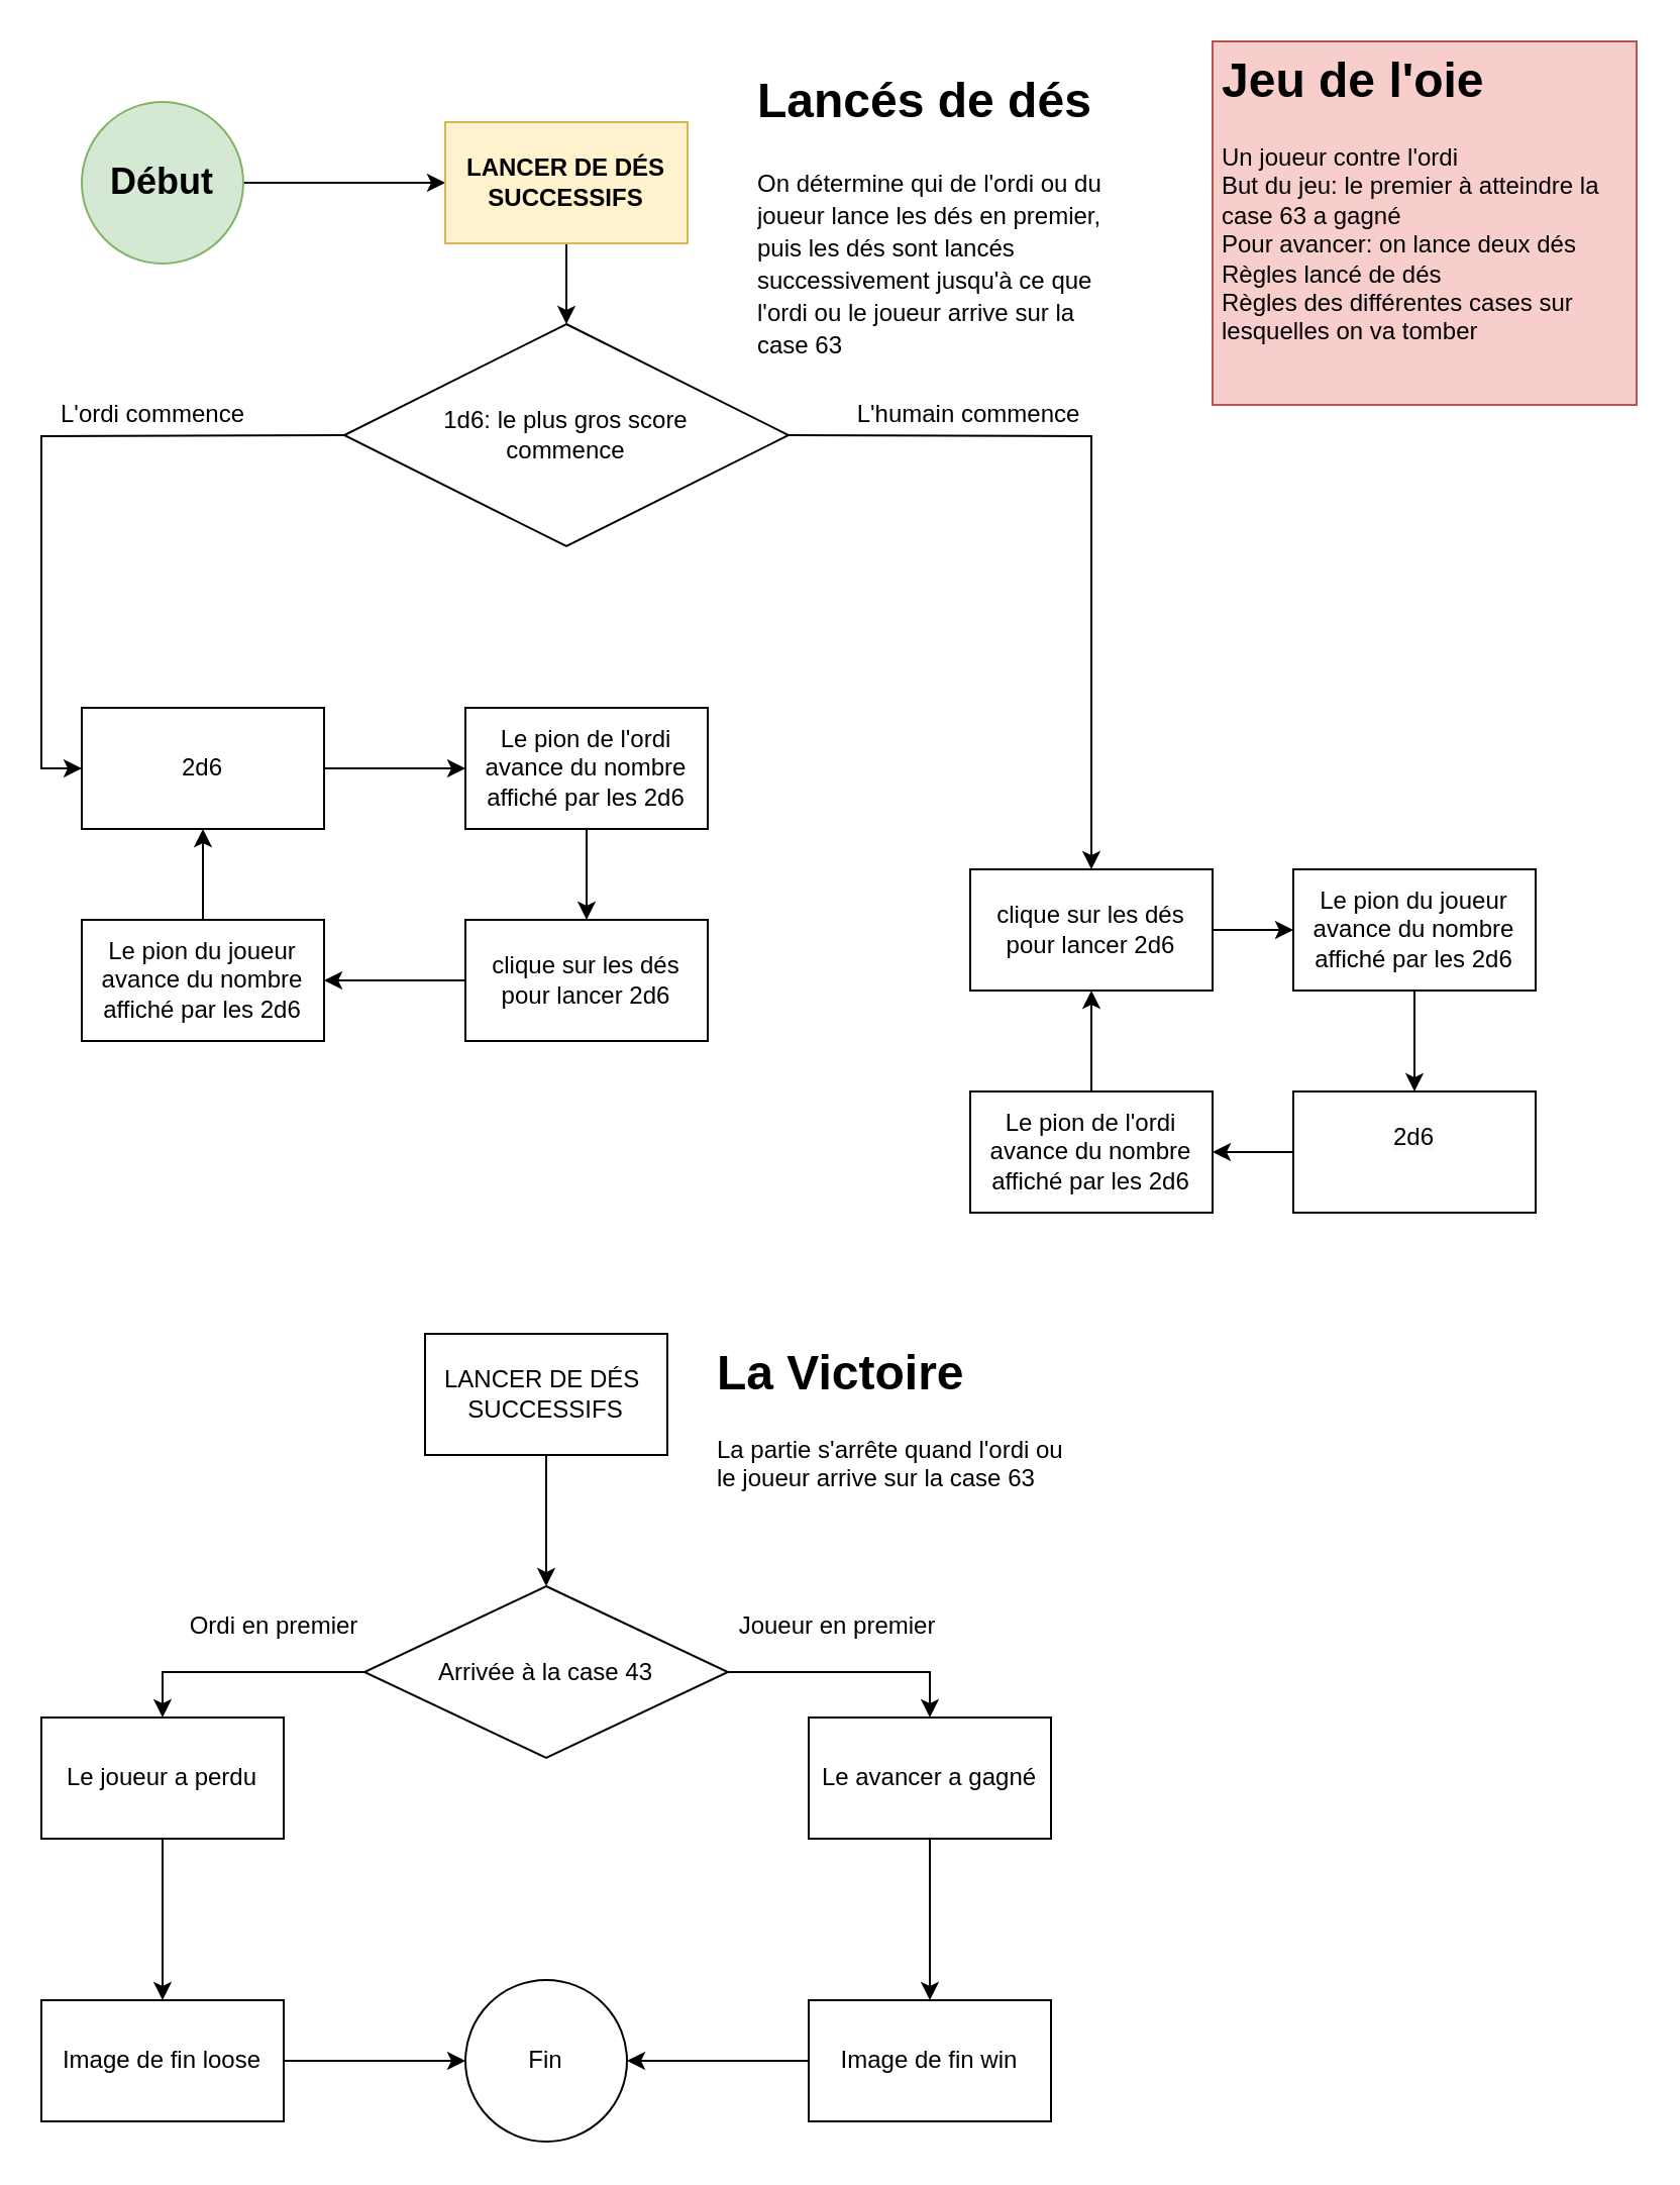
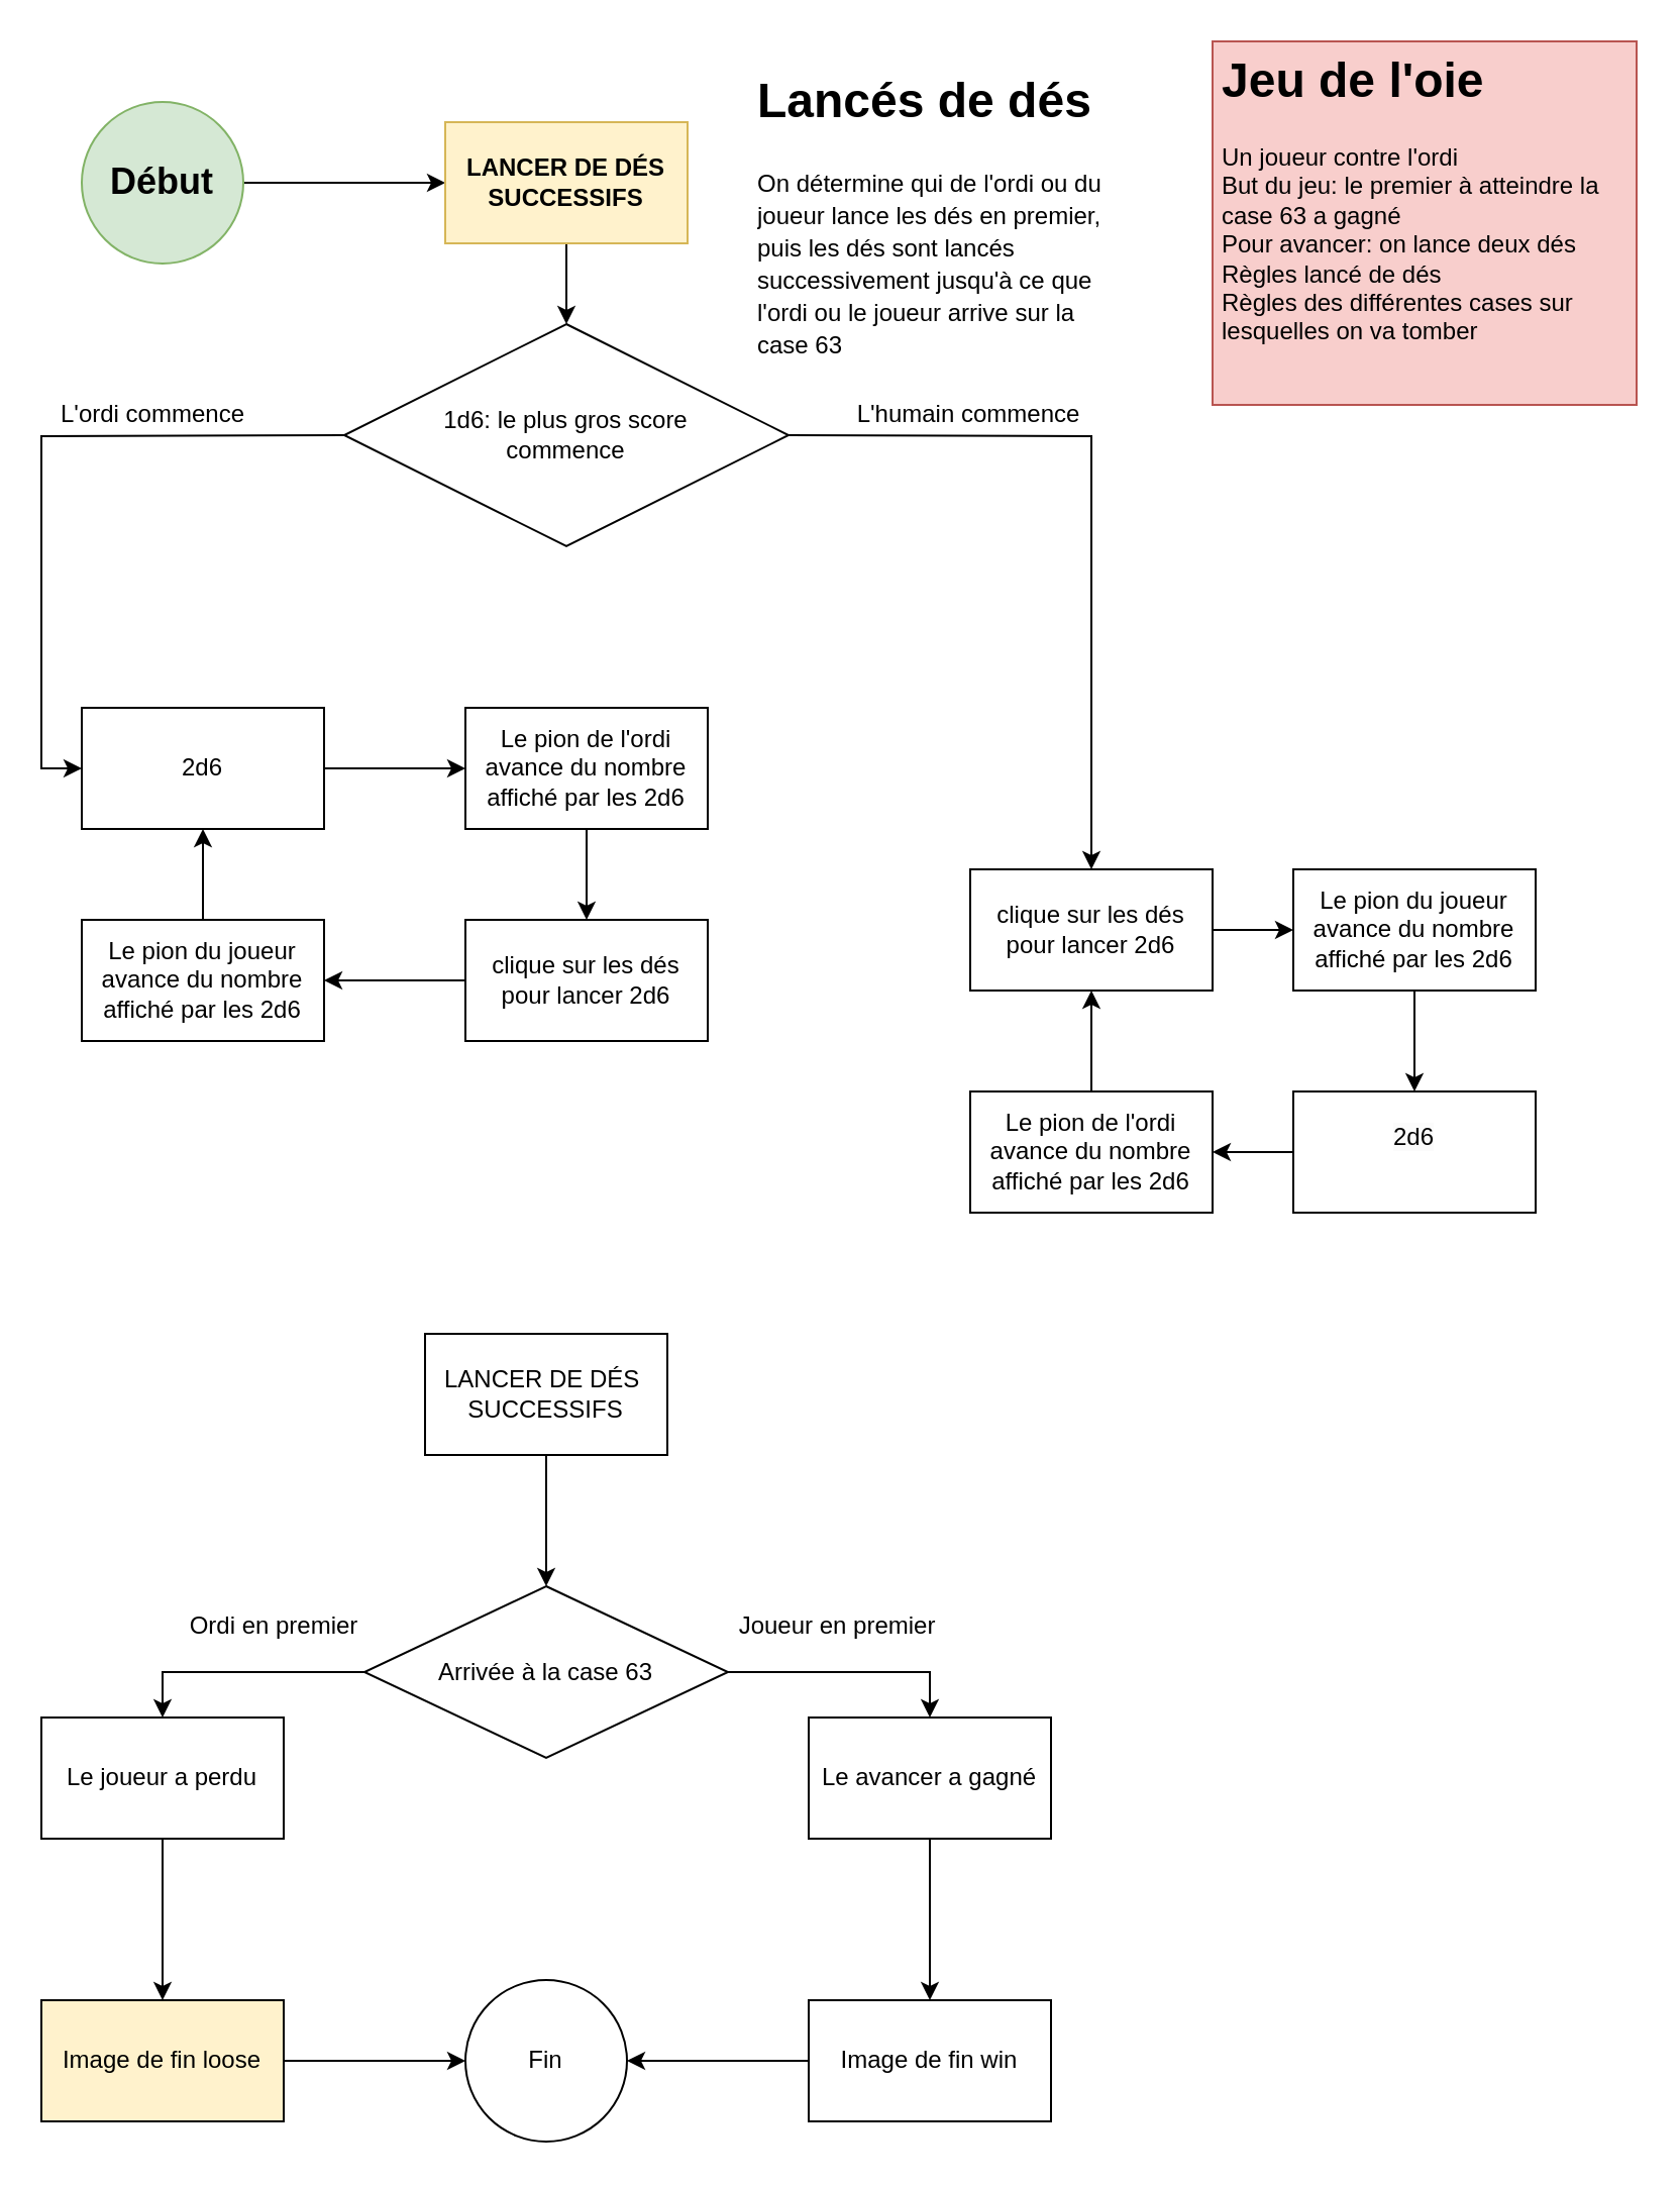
- <mxCell id="45" value="&lt;h1&gt;La Victoire&lt;/h1&gt;&lt;div&gt;La partie s'arrête quand l'ordi ou le joueur arrive sur la case 63&lt;/div&gt;&lt;div&gt;&lt;br&gt;&lt;/div&gt;" style="text;html=1;strokeColor=none;fillColor=none;spacing=5;spacingTop=-20;whiteSpace=wrap;overflow=hidden;rounded=0;" parent="1" vertex="1"><mxGeometry x="350" y="660" width="190" height="120" as="geometry" /></mxCell>
- <mxCell id="21" value="Arrivée à la case 43" style="rhombus;whiteSpace=wrap;html=1;" parent="1" vertex="1"><mxGeometry x="180" y="785" width="180" height="85" as="geometry" /></mxCell>
+ <mxCell id="21" value="Arrivée à la case 63" style="rhombus;whiteSpace=wrap;html=1;" parent="1" vertex="1"><mxGeometry x="180" y="785" width="180" height="85" as="geometry" /></mxCell>
- <mxCell id="37" value="Image de fin loose" style="whiteSpace=wrap;html=1;rounded=0;" parent="1" vertex="1"><mxGeometry x="20" y="990" width="120" height="60" as="geometry" /></mxCell>
+ <mxCell id="37" value="Image de fin loose" style="whiteSpace=wrap;html=1;rounded=0;fillColor=#fff2cc;" parent="1" vertex="1"><mxGeometry x="20" y="990" width="120" height="60" as="geometry" /></mxCell>
